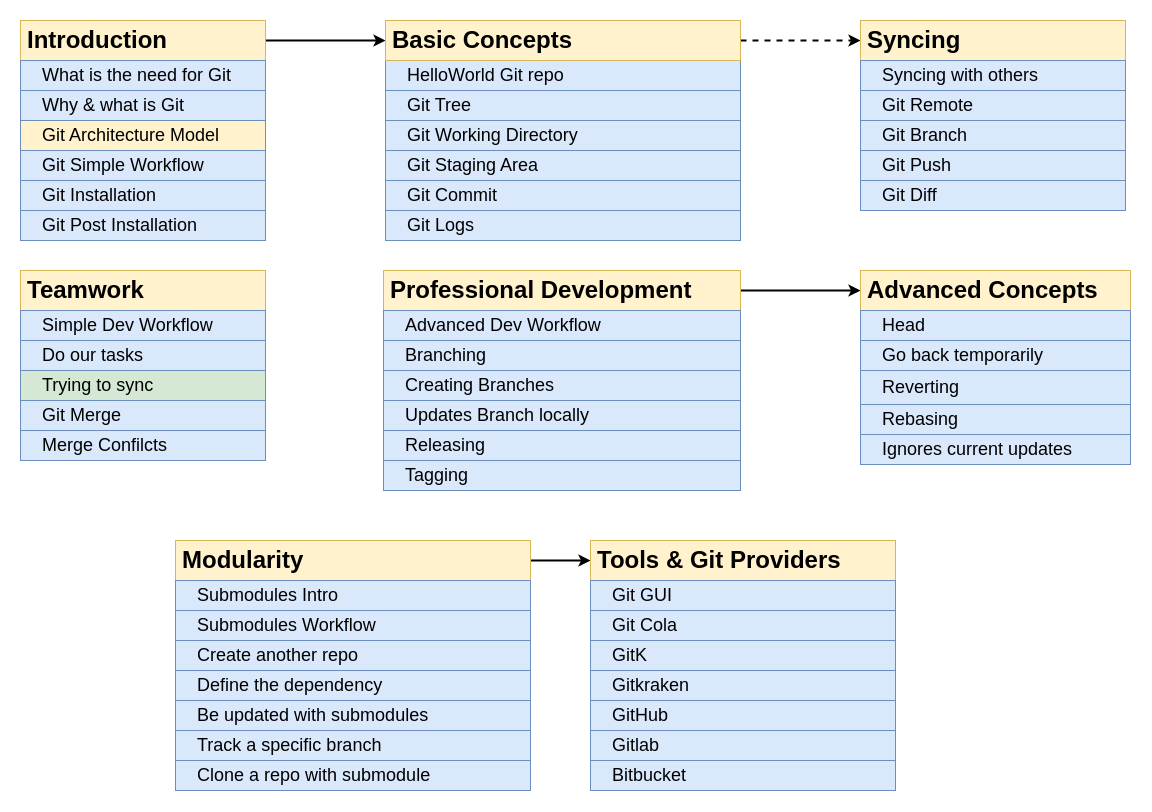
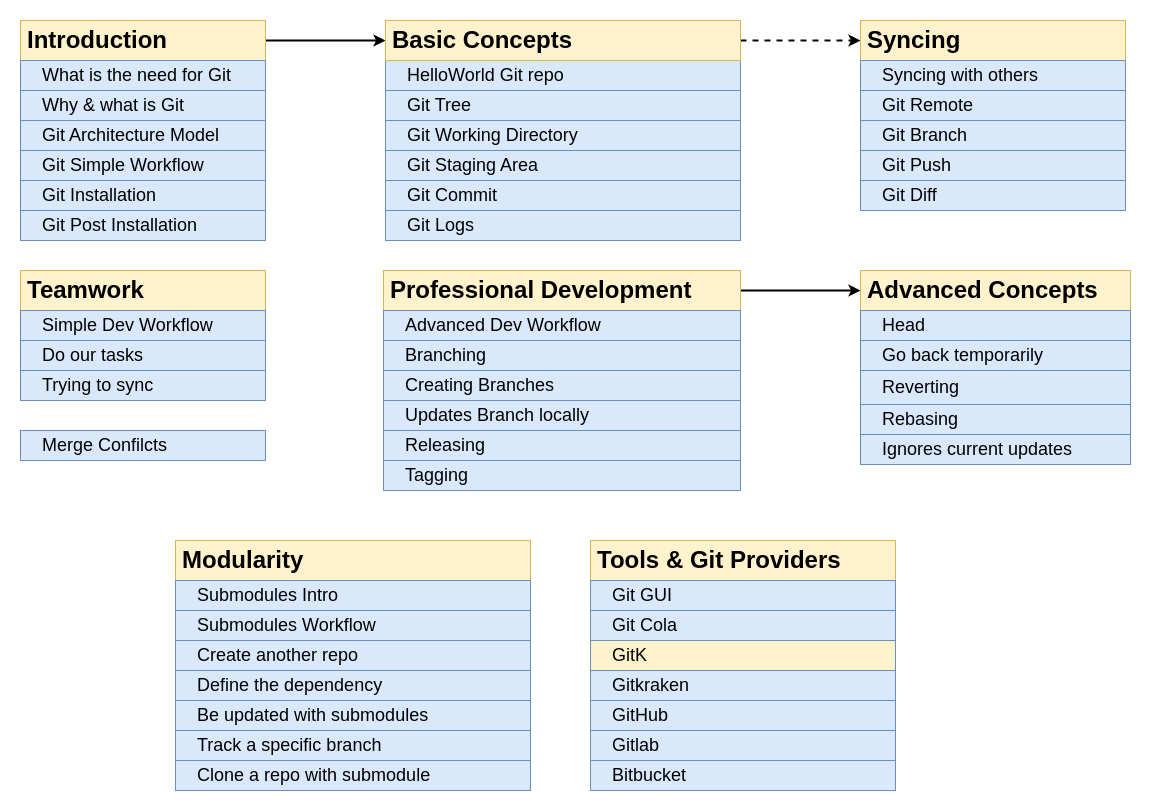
- <mxCell id="55" value="Git Architecture Model" style="rounded=0;whiteSpace=wrap;html=1;fillColor=#fff2cc;strokeColor=#6c8ebf;align=left;spacingLeft=20;fontSize=18;" parent="52" vertex="1"><mxGeometry y="100" width="245" height="30" as="geometry" /></mxCell>
+ <mxCell id="55" value="Git Architecture Model" style="rounded=0;whiteSpace=wrap;html=1;fillColor=#dae8fc;strokeColor=#6c8ebf;align=left;spacingLeft=20;fontSize=18;" parent="52" vertex="1"><mxGeometry y="100" width="245" height="30" as="geometry" /></mxCell>
- <mxCell id="34" value="Trying to sync" style="rounded=0;whiteSpace=wrap;html=1;fillColor=#d5e8d4;strokeColor=#6c8ebf;align=left;spacingLeft=20;fontSize=18;" parent="30" vertex="1"><mxGeometry y="100" width="245" height="30" as="geometry" /></mxCell>
+ <mxCell id="34" value="Trying to sync" style="rounded=0;whiteSpace=wrap;html=1;fillColor=#dae8fc;strokeColor=#6c8ebf;align=left;spacingLeft=20;fontSize=18;" parent="30" vertex="1"><mxGeometry y="100" width="245" height="30" as="geometry" /></mxCell>
- <mxCell id="35" value="Git Merge" style="rounded=0;whiteSpace=wrap;html=1;fillColor=#dae8fc;strokeColor=#6c8ebf;align=left;spacingLeft=20;fontSize=18;" parent="30" vertex="1"><mxGeometry y="130" width="245" height="30" as="geometry" /></mxCell>
- <mxCell id="20" style="edgeStyle=orthogonalEdgeStyle;rounded=0;orthogonalLoop=1;jettySize=auto;html=1;exitX=1;exitY=0.5;exitDx=0;exitDy=0;entryX=0;entryY=0.5;entryDx=0;entryDy=0;fontSize=24;strokeWidth=2;" parent="1" source="39" target="23" edge="1"><mxGeometry relative="1" as="geometry" /></mxCell>
- <mxCell id="26" value="GitK" style="rounded=0;whiteSpace=wrap;html=1;fillColor=#dae8fc;strokeColor=#6c8ebf;align=left;spacingLeft=20;fontSize=18;" parent="21" vertex="1"><mxGeometry y="100" width="305" height="30" as="geometry" /></mxCell>
+ <mxCell id="26" value="GitK" style="rounded=0;whiteSpace=wrap;html=1;fillColor=#fff2cc;strokeColor=#6c8ebf;align=left;spacingLeft=20;fontSize=18;" parent="21" vertex="1"><mxGeometry y="100" width="305" height="30" as="geometry" /></mxCell>
